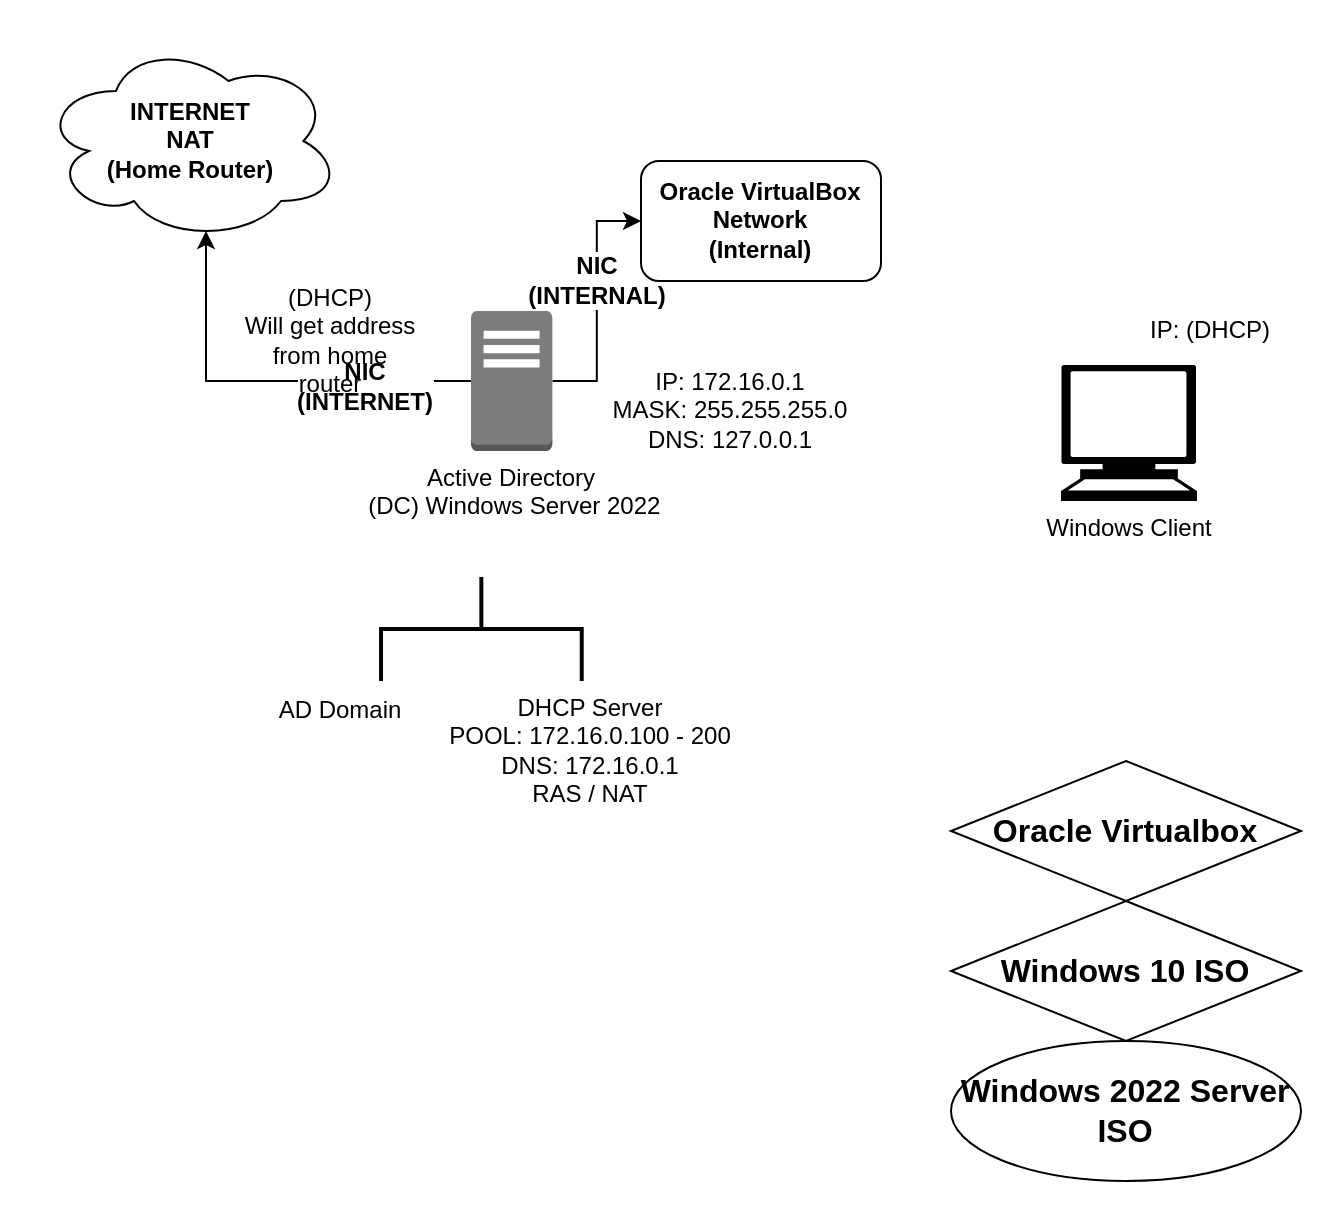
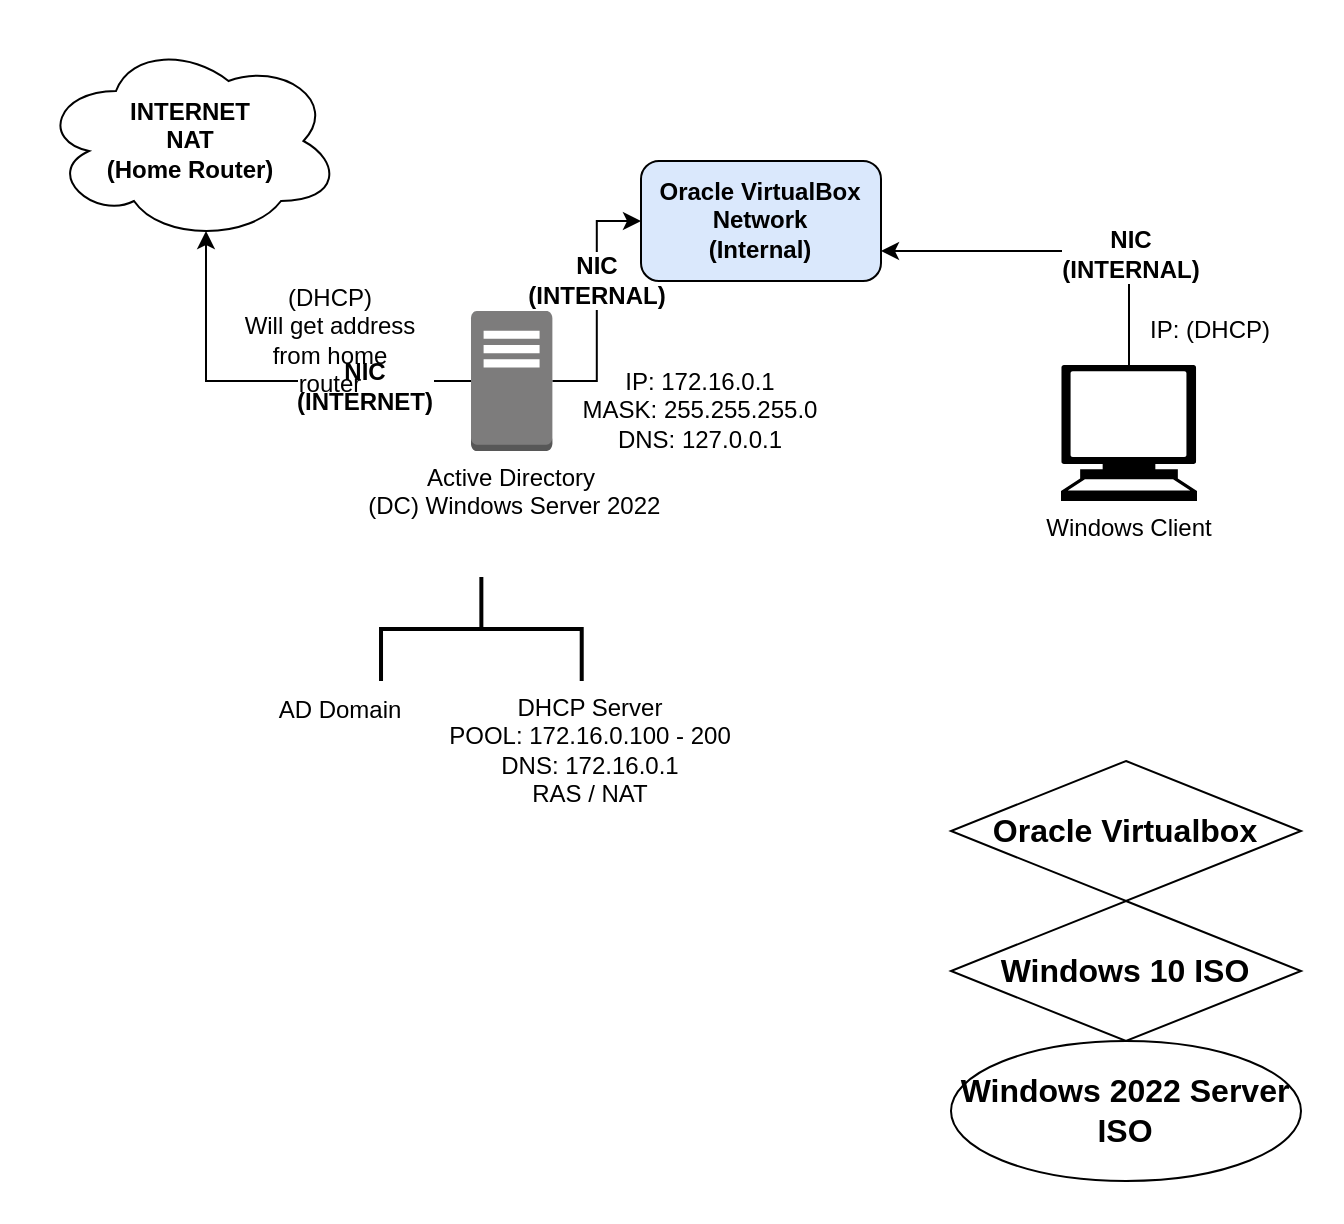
- <mxCell id="11" value="&lt;div&gt;&lt;b&gt;Oracle VirtualBox&lt;/b&gt;&lt;/div&gt;&lt;div&gt;&lt;b&gt;Network&lt;/b&gt;&lt;/div&gt;&lt;div&gt;&lt;b&gt;(Internal)&lt;br&gt;&lt;/b&gt;&lt;/div&gt;" style="rounded=1;whiteSpace=wrap;html=1;" vertex="1" parent="1"><mxGeometry x="320" y="80" width="120" height="60" as="geometry" /></mxCell>
+ <mxCell id="11" value="&lt;div&gt;&lt;b&gt;Oracle VirtualBox&lt;/b&gt;&lt;/div&gt;&lt;div&gt;&lt;b&gt;Network&lt;/b&gt;&lt;/div&gt;&lt;div&gt;&lt;b&gt;(Internal)&lt;br&gt;&lt;/b&gt;&lt;/div&gt;" style="rounded=1;whiteSpace=wrap;html=1;fillColor=#dae8fc;" vertex="1" parent="1"><mxGeometry x="320" y="80" width="120" height="60" as="geometry" /></mxCell>
+ <mxCell id="6" style="edgeStyle=orthogonalEdgeStyle;rounded=0;orthogonalLoop=1;jettySize=auto;html=1;exitX=0.5;exitY=0;exitDx=0;exitDy=0;exitPerimeter=0;entryX=1;entryY=0.75;entryDx=0;entryDy=0;" edge="1" parent="1" source="8" target="11"><mxGeometry relative="1" as="geometry" /></mxCell>
+ <mxCell id="7" value="&lt;div style=&quot;font-size: 12px;&quot;&gt;&lt;font style=&quot;font-size: 12px;&quot;&gt;&lt;b&gt;NIC&lt;/b&gt;&lt;/font&gt;&lt;/div&gt;&lt;div style=&quot;font-size: 12px;&quot;&gt;&lt;font style=&quot;font-size: 12px;&quot;&gt;&lt;b&gt;(INTERNAL)&lt;/b&gt;&lt;/font&gt;&lt;/div&gt;" style="edgeLabel;html=1;align=center;verticalAlign=middle;resizable=0;points=[];" vertex="1" connectable="0" parent="6"><mxGeometry x="-0.379" relative="1" as="geometry"><mxPoint as="offset" /></mxGeometry></mxCell>
- <mxCell id="15" value="&lt;div&gt;IP: 172.16.0.1&lt;/div&gt;&lt;div&gt;MASK: 255.255.255.0&lt;/div&gt;&lt;div&gt;DNS: 127.0.0.1&lt;br&gt;&lt;/div&gt;" style="text;strokeColor=none;align=center;fillColor=none;html=1;verticalAlign=middle;whiteSpace=wrap;rounded=0;" vertex="1" parent="1"><mxGeometry x="305.35" y="150" width="120" height="110" as="geometry" /></mxCell>
+ <mxCell id="15" value="&lt;div&gt;IP: 172.16.0.1&lt;/div&gt;&lt;div&gt;MASK: 255.255.255.0&lt;/div&gt;&lt;div&gt;DNS: 127.0.0.1&lt;br&gt;&lt;/div&gt;" style="text;strokeColor=none;align=center;fillColor=none;html=1;verticalAlign=middle;whiteSpace=wrap;rounded=0;" vertex="1" parent="1"><mxGeometry x="290.35" y="150" width="120" height="110" as="geometry" /></mxCell>
